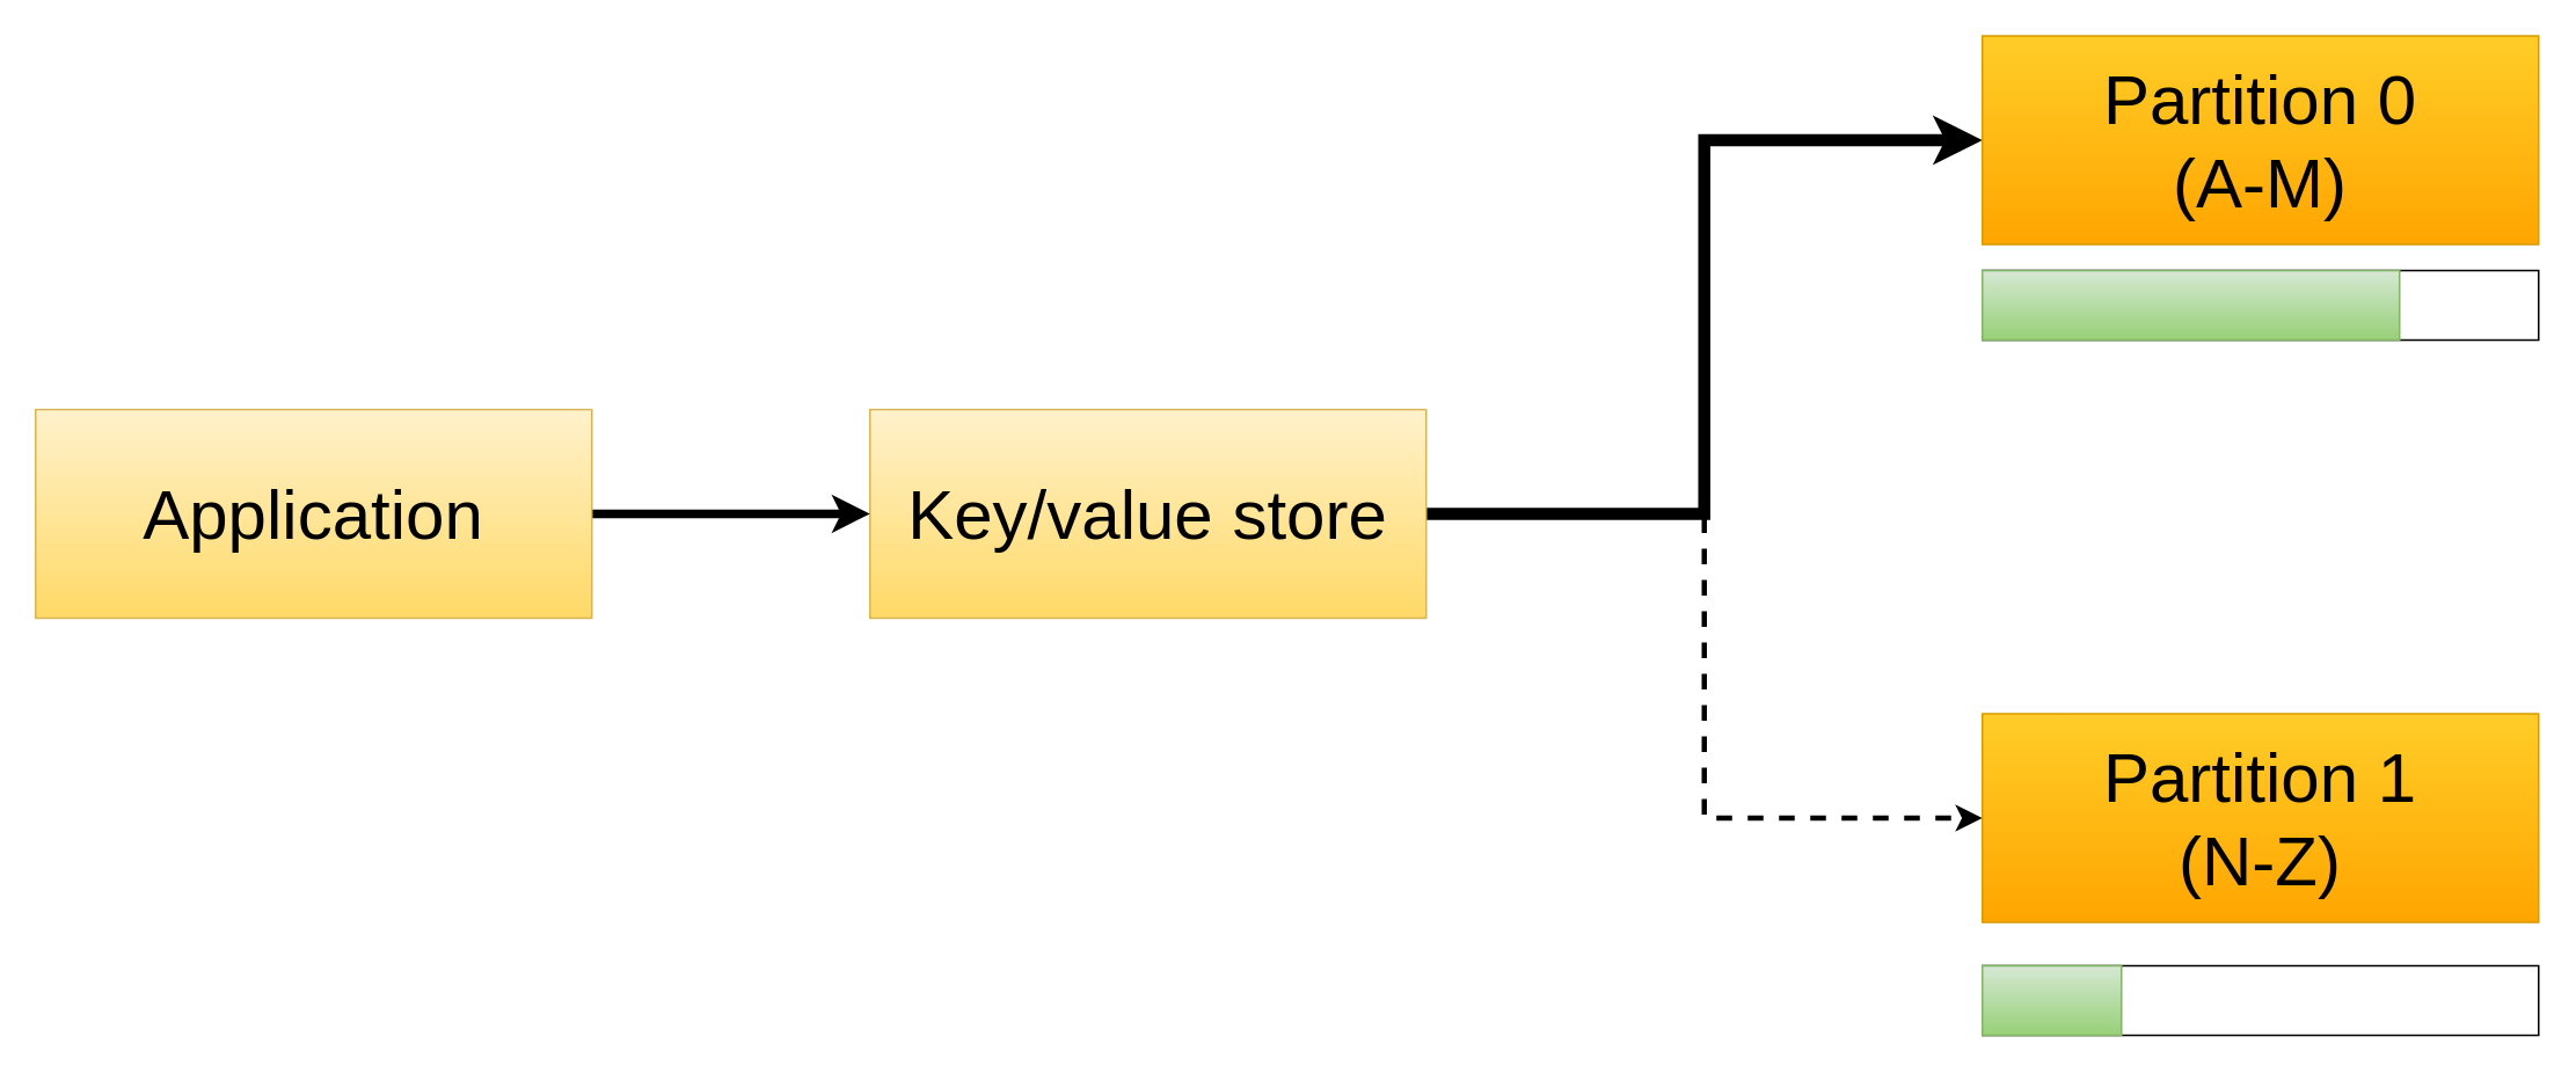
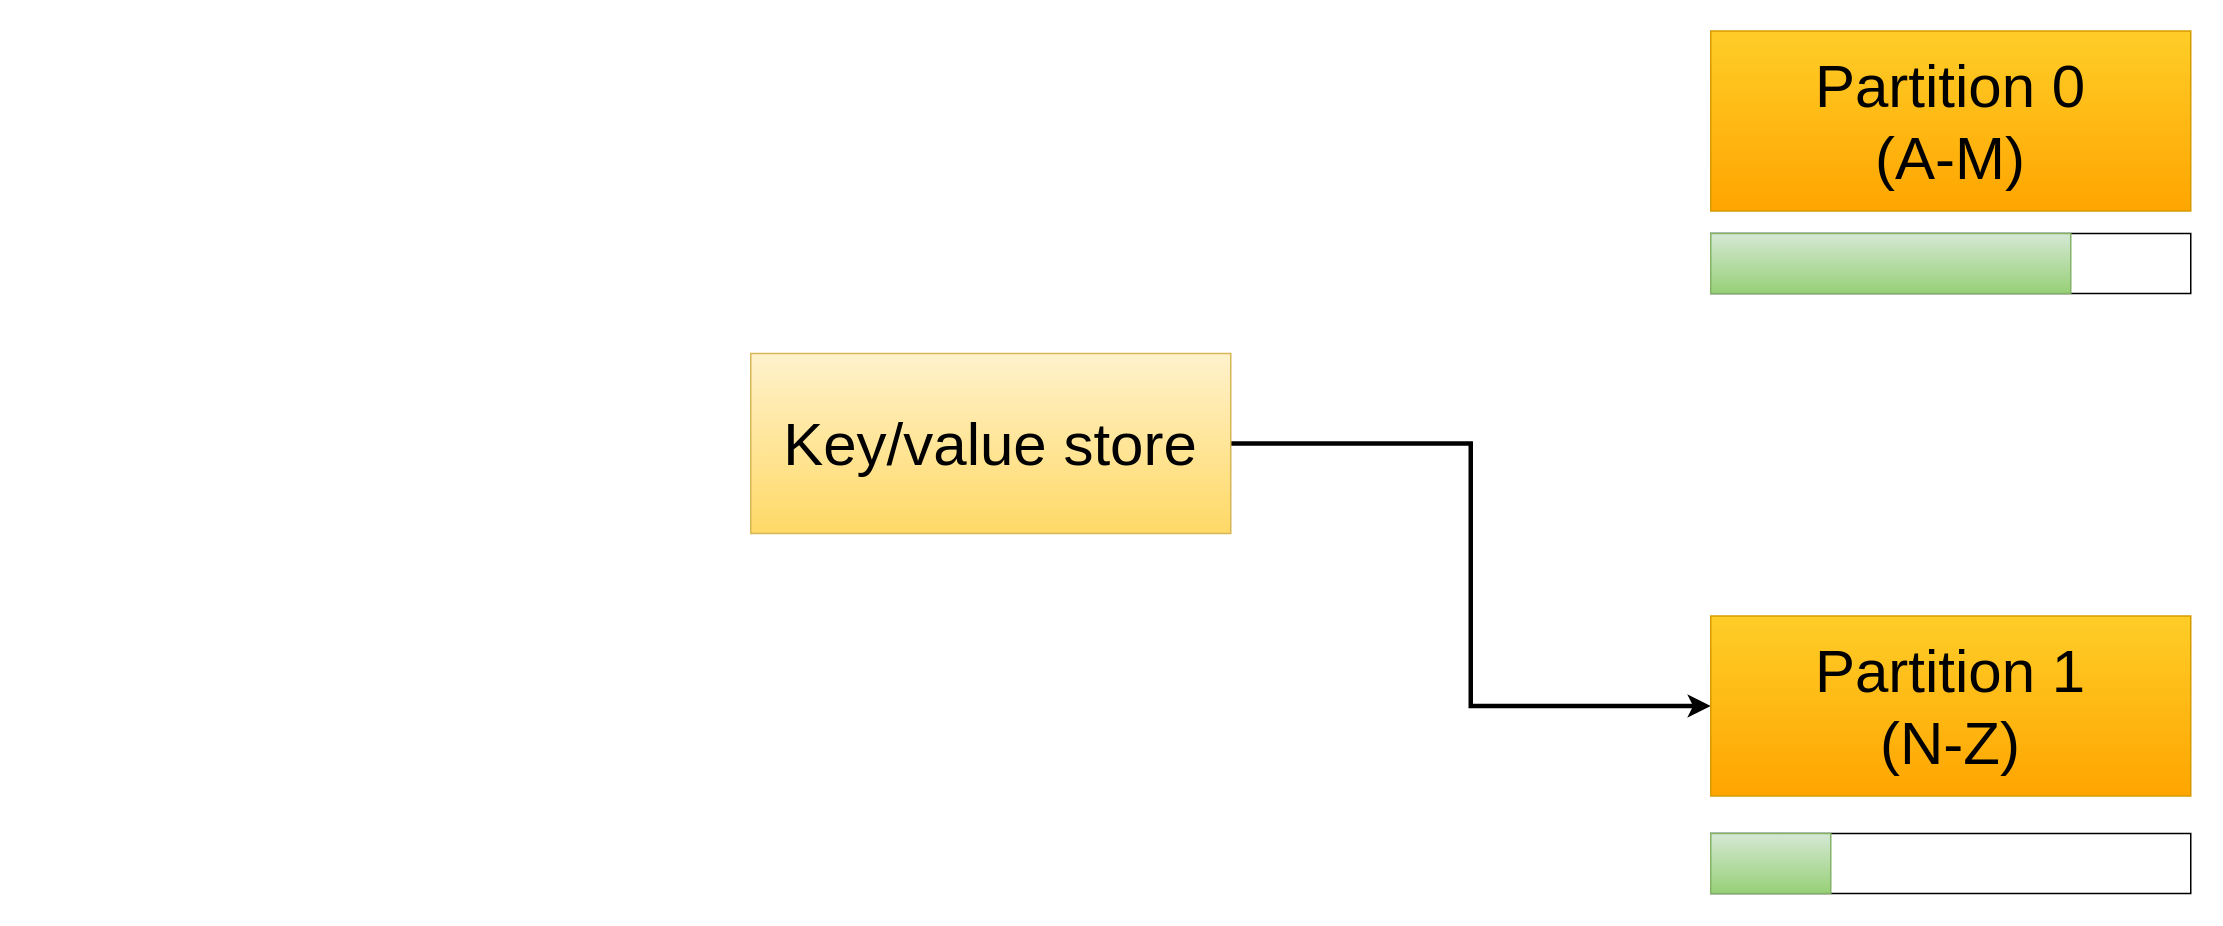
- <mxCell id="2" style="rounded=0;orthogonalLoop=1;jettySize=auto;html=1;exitX=1;exitY=0.5;exitDx=0;exitDy=0;entryX=0;entryY=0.5;entryDx=0;entryDy=0;fontSize=40;strokeWidth=7;edgeStyle=orthogonalEdgeStyle;" edge="1" parent="1" source="4" target="5"><mxGeometry relative="1" as="geometry" /></mxCell>
- <mxCell id="8" value="&lt;font style=&quot;font-size: 40px;&quot;&gt;Application&lt;/font&gt;" style="rounded=0;whiteSpace=wrap;html=1;fillColor=#fff2cc;gradientColor=#ffd966;strokeColor=#d6b656;" vertex="1" parent="1"><mxGeometry x="20" y="235" width="320" height="120" as="geometry" /></mxCell>
- <mxCell id="7" style="edgeStyle=none;rounded=0;orthogonalLoop=1;jettySize=auto;html=1;exitX=1;exitY=0.5;exitDx=0;exitDy=0;fontSize=25;strokeWidth=5;" edge="1" parent="1" source="8" target="4"><mxGeometry relative="1" as="geometry" /></mxCell>
- <mxCell id="3" style="edgeStyle=orthogonalEdgeStyle;rounded=0;orthogonalLoop=1;jettySize=auto;html=1;exitX=1;exitY=0.5;exitDx=0;exitDy=0;entryX=0;entryY=0.5;entryDx=0;entryDy=0;fontSize=40;strokeWidth=3;dashed=1;" edge="1" parent="1" source="4" target="6"><mxGeometry relative="1" as="geometry" /></mxCell>
+ <mxCell id="3" style="edgeStyle=orthogonalEdgeStyle;rounded=0;orthogonalLoop=1;jettySize=auto;html=1;exitX=1;exitY=0.5;exitDx=0;exitDy=0;entryX=0;entryY=0.5;entryDx=0;entryDy=0;fontSize=40;strokeWidth=3;" edge="1" parent="1" source="4" target="6"><mxGeometry relative="1" as="geometry" /></mxCell>
